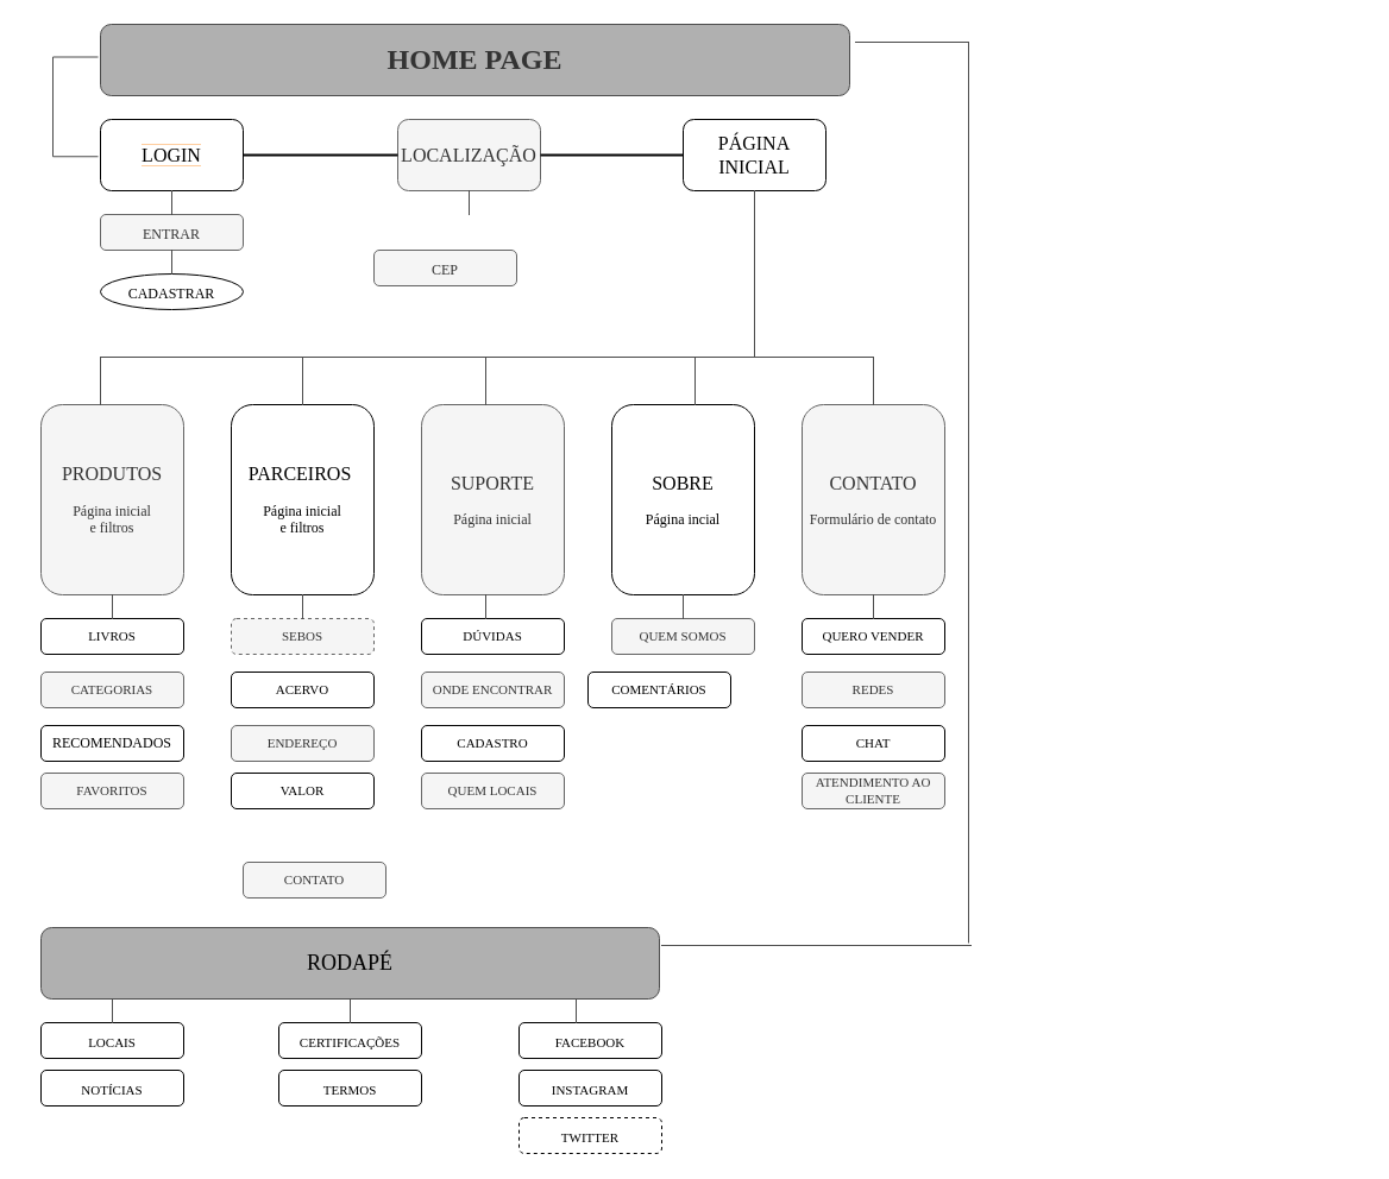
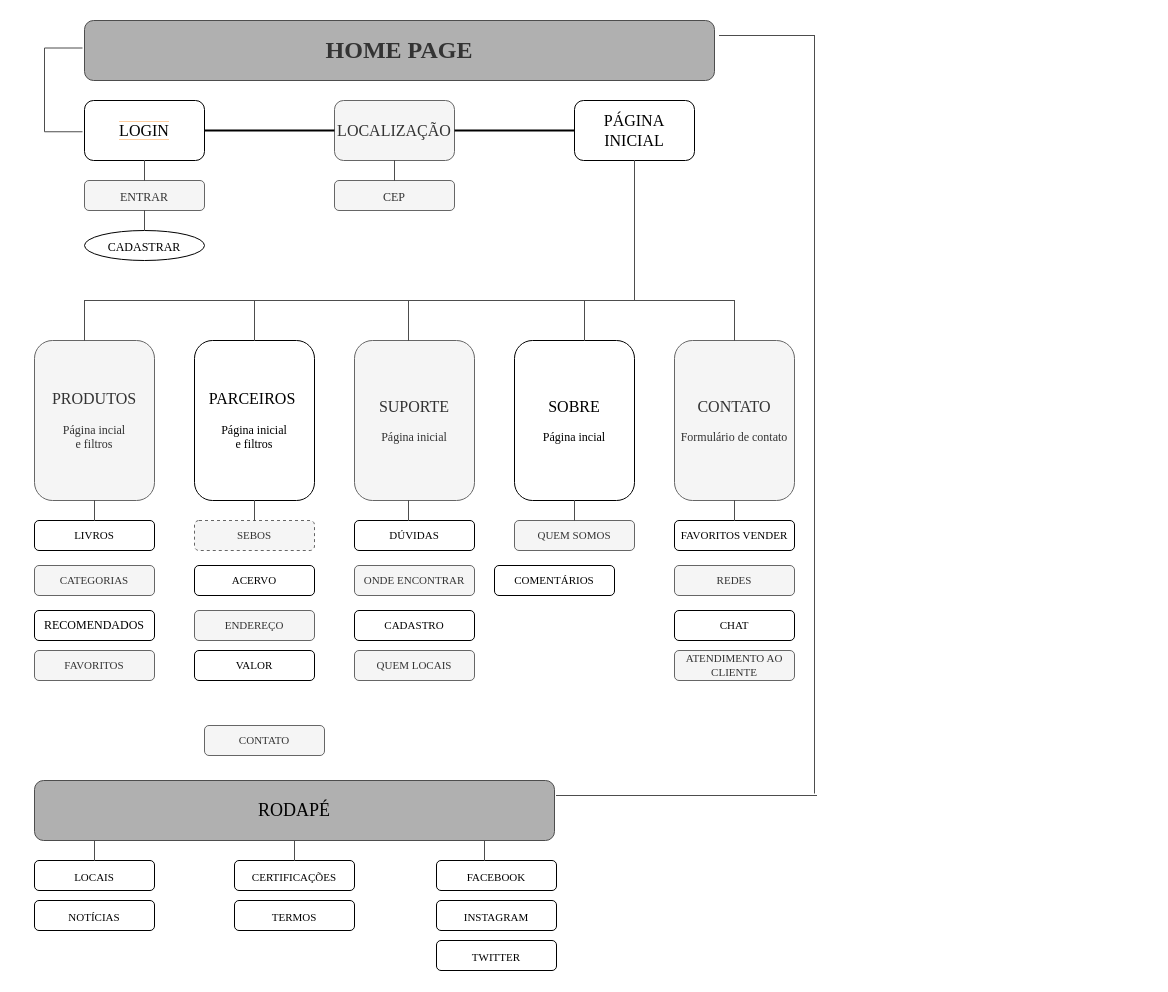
- <mxCell id="37" value="&lt;font style=&quot;font-size: 12px;&quot;&gt;CEP&lt;/font&gt;" style="rounded=1;whiteSpace=wrap;html=1;labelBackgroundColor=none;fontFamily=Verdana;fontSize=16;strokeColor=#666666;fillColor=#f5f5f5;fontColor=#333333;" vertex="1" parent="1"><mxGeometry x="314" y="210" width="120" height="30" as="geometry" /></mxCell>
+ <mxCell id="37" value="&lt;font style=&quot;font-size: 12px;&quot;&gt;CEP&lt;/font&gt;" style="rounded=1;whiteSpace=wrap;html=1;labelBackgroundColor=none;fontFamily=Verdana;fontSize=16;strokeColor=#666666;fillColor=#f5f5f5;fontColor=#333333;" vertex="1" parent="1"><mxGeometry x="334" y="180" width="120" height="30" as="geometry" /></mxCell>
- <mxCell id="3" value="&lt;font style=&quot;font-size: 16px;&quot;&gt;PRODUTOS&lt;/font&gt;&lt;br&gt;&lt;br&gt;Página inicial &lt;br&gt;e filtros" style="rounded=1;whiteSpace=wrap;html=1;fontFamily=Verdana;fillColor=#f5f5f5;strokeColor=#666666;fontColor=#333333;" vertex="1" parent="1"><mxGeometry x="34" y="340" width="120" height="160" as="geometry" /></mxCell>
+ <mxCell id="3" value="&lt;font style=&quot;font-size: 16px;&quot;&gt;PRODUTOS&lt;/font&gt;&lt;br&gt;&lt;br&gt;Página incial &lt;br&gt;e filtros" style="rounded=1;whiteSpace=wrap;html=1;fontFamily=Verdana;fillColor=#f5f5f5;strokeColor=#666666;fontColor=#333333;" vertex="1" parent="1"><mxGeometry x="34" y="340" width="120" height="160" as="geometry" /></mxCell>
- <mxCell id="35" value="QUERO VENDER" style="rounded=1;whiteSpace=wrap;html=1;labelBackgroundColor=none;fontFamily=Verdana;fontSize=11;" vertex="1" parent="1"><mxGeometry x="674" y="520" width="120" height="30" as="geometry" /></mxCell>
+ <mxCell id="35" value="FAVORITOS VENDER" style="rounded=1;whiteSpace=wrap;html=1;labelBackgroundColor=none;fontFamily=Verdana;fontSize=11;" vertex="1" parent="1"><mxGeometry x="674" y="520" width="120" height="30" as="geometry" /></mxCell>
- <mxCell id="59" value="&lt;span style=&quot;font-size: 11px;&quot;&gt;TWITTER&lt;/span&gt;" style="rounded=1;whiteSpace=wrap;html=1;labelBackgroundColor=none;fontFamily=Verdana;fontSize=18;dashed=1;" vertex="1" parent="1"><mxGeometry x="436" y="940" width="120" height="30" as="geometry" /></mxCell>
+ <mxCell id="59" value="&lt;span style=&quot;font-size: 11px;&quot;&gt;TWITTER&lt;/span&gt;" style="rounded=1;whiteSpace=wrap;html=1;labelBackgroundColor=none;fontFamily=Verdana;fontSize=18;" vertex="1" parent="1"><mxGeometry x="436" y="940" width="120" height="30" as="geometry" /></mxCell>
